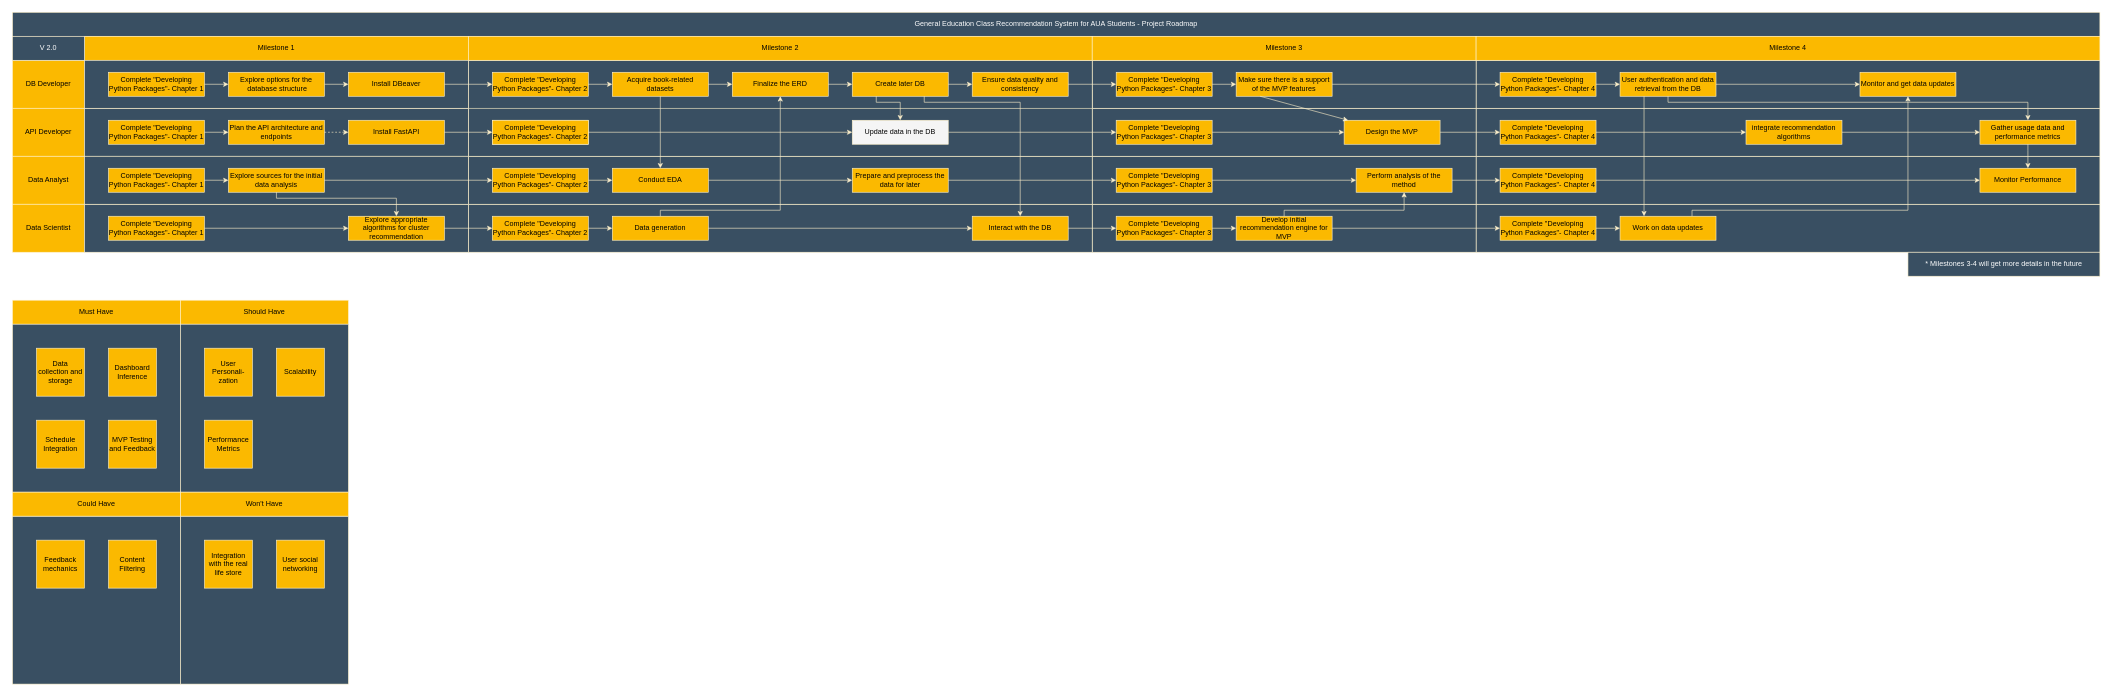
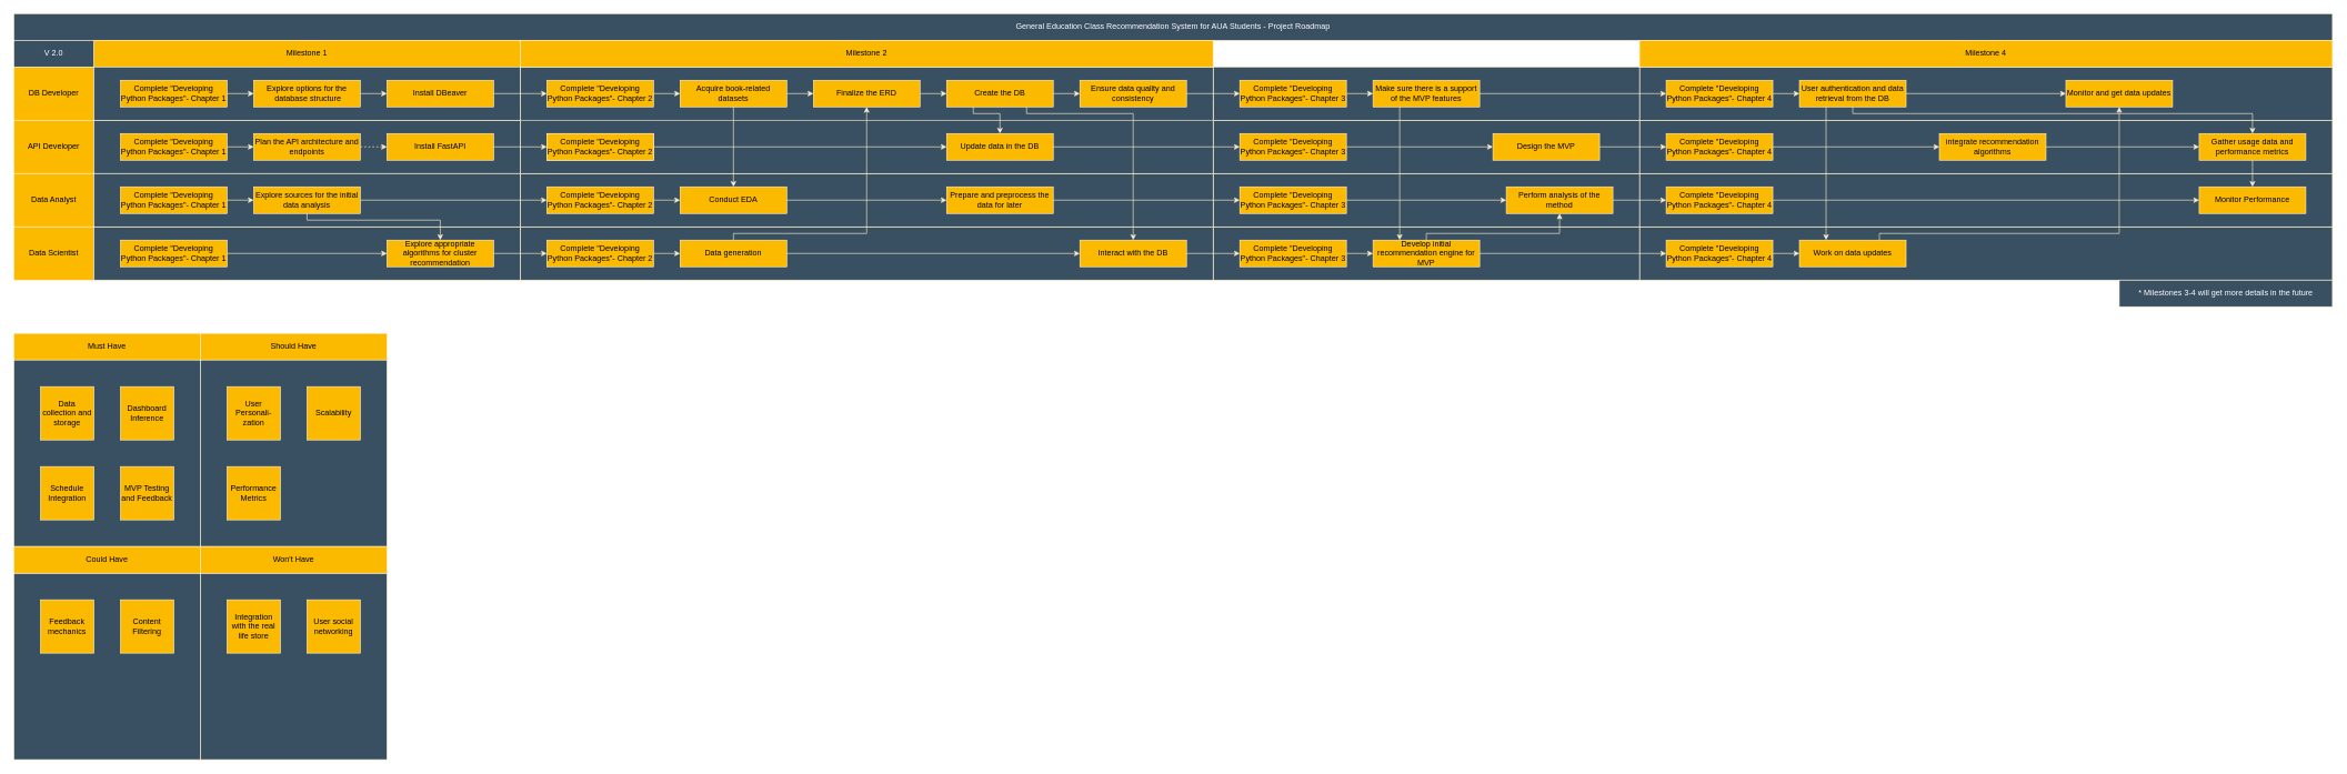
- <mxCell id="77" value="Milestone 3" style="rounded=0;whiteSpace=wrap;html=1;fillColor=#fbb900;strokeColor=#FFF2CC;" parent="1" vertex="1"><mxGeometry x="1820" y="60" width="640" height="40" as="geometry" /></mxCell>
- <mxCell id="112" value="Create later DB" style="rounded=0;whiteSpace=wrap;html=1;fillColor=#fbb900;strokeColor=#FFF2CC;" vertex="1" parent="1"><mxGeometry x="1420" y="120" width="160" height="40" as="geometry" /></mxCell>
+ <mxCell id="112" value="Create the DB" style="rounded=0;whiteSpace=wrap;html=1;fillColor=#fbb900;strokeColor=#FFF2CC;" vertex="1" parent="1"><mxGeometry x="1420" y="120" width="160" height="40" as="geometry" /></mxCell>
- <mxCell id="130" value="" style="endArrow=classic;html=1;rounded=0;exitX=0.25;exitY=1;exitDx=0;exitDy=0;fillColor=#394f62;strokeColor=#FFF2CC;" edge="1" parent="1" source="85" target="86"><mxGeometry width="50" height="50" relative="1" as="geometry"><mxPoint x="2030" y="390" as="sourcePoint" /><mxPoint x="2070" y="390" as="targetPoint" /></mxGeometry></mxCell>
+ <mxCell id="130" value="" style="endArrow=classic;html=1;rounded=0;exitX=0.25;exitY=1;exitDx=0;exitDy=0;fillColor=#394f62;strokeColor=#FFF2CC;entryX=0.25;entryY=0;entryDx=0;entryDy=0;" edge="1" parent="1" source="85" target="88"><mxGeometry width="50" height="50" relative="1" as="geometry"><mxPoint x="2030" y="390" as="sourcePoint" /><mxPoint x="2070" y="390" as="targetPoint" /></mxGeometry></mxCell>
- <mxCell id="118" value="Update data in the DB" style="rounded=0;whiteSpace=wrap;html=1;fillColor=#f5f5f5;strokeColor=#FFF2CC;" vertex="1" parent="1"><mxGeometry x="1420" y="200" width="160" height="40" as="geometry" /></mxCell>
+ <mxCell id="118" value="Update data in the DB" style="rounded=0;whiteSpace=wrap;html=1;fillColor=#fbb900;strokeColor=#FFF2CC;" vertex="1" parent="1"><mxGeometry x="1420" y="200" width="160" height="40" as="geometry" /></mxCell>
